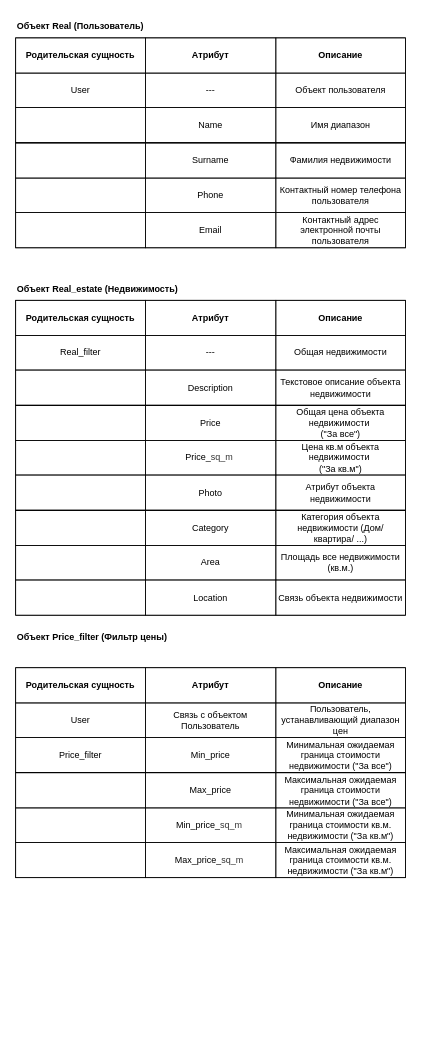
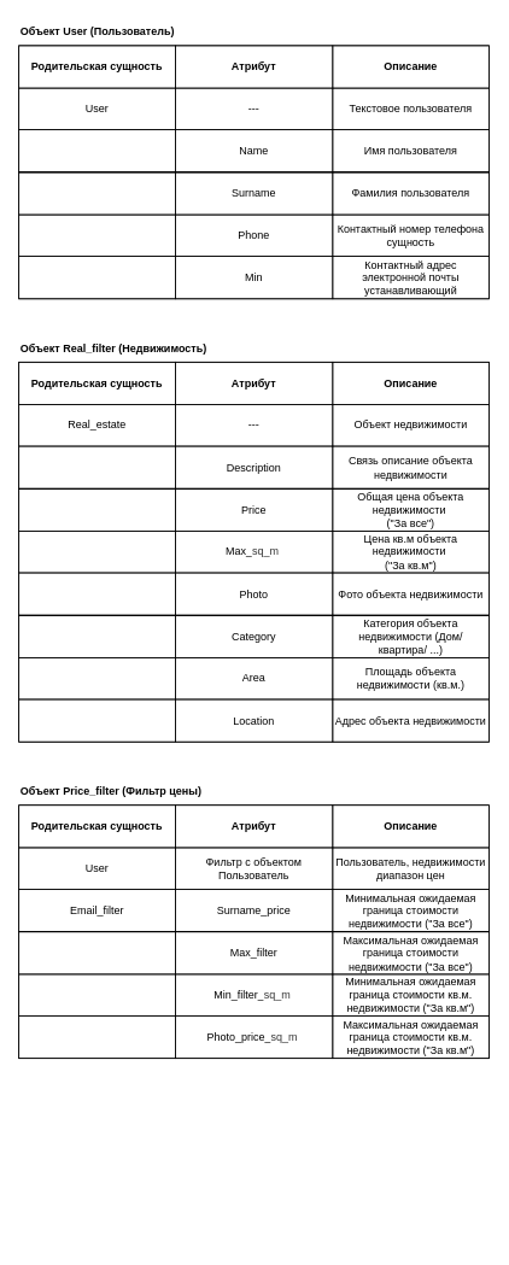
- <mxCell id="15" value="Объект Real (Пользователь)" style="text;html=1;align=left;verticalAlign=middle;resizable=0;points=[];autosize=1;strokeColor=none;fillColor=none;fontStyle=1" parent="1" vertex="1"><mxGeometry x="20" y="20" width="180" height="30" as="geometry" /></mxCell>
+ <mxCell id="15" value="Объект User (Пользователь)" style="text;html=1;align=left;verticalAlign=middle;resizable=0;points=[];autosize=1;strokeColor=none;fillColor=none;fontStyle=1" parent="1" vertex="1"><mxGeometry x="20" y="20" width="180" height="30" as="geometry" /></mxCell>
- <mxCell id="10" value="Объект пользователя" style="connectable=0;recursiveResize=0;strokeColor=inherit;fillColor=none;align=center;whiteSpace=wrap;html=1;" parent="7" vertex="1"><mxGeometry x="347" width="173" height="46" as="geometry"><mxRectangle width="173" height="46" as="alternateBounds" /></mxGeometry></mxCell>
+ <mxCell id="10" value="Текстовое пользователя" style="connectable=0;recursiveResize=0;strokeColor=inherit;fillColor=none;align=center;whiteSpace=wrap;html=1;" parent="7" vertex="1"><mxGeometry x="347" width="173" height="46" as="geometry"><mxRectangle width="173" height="46" as="alternateBounds" /></mxGeometry></mxCell>
- <mxCell id="14" value="Имя диапазон" style="connectable=0;recursiveResize=0;strokeColor=inherit;fillColor=none;align=center;whiteSpace=wrap;html=1;" parent="11" vertex="1"><mxGeometry x="347" width="173" height="47" as="geometry"><mxRectangle width="173" height="47" as="alternateBounds" /></mxGeometry></mxCell>
+ <mxCell id="14" value="Имя пользователя" style="connectable=0;recursiveResize=0;strokeColor=inherit;fillColor=none;align=center;whiteSpace=wrap;html=1;" parent="11" vertex="1"><mxGeometry x="347" width="173" height="47" as="geometry"><mxRectangle width="173" height="47" as="alternateBounds" /></mxGeometry></mxCell>
- <mxCell id="20" value="Фамилия недвижимости" style="connectable=0;recursiveResize=0;strokeColor=inherit;fillColor=none;align=center;whiteSpace=wrap;html=1;" parent="17" vertex="1"><mxGeometry x="347" width="173" height="47" as="geometry"><mxRectangle width="173" height="47" as="alternateBounds" /></mxGeometry></mxCell>
+ <mxCell id="20" value="Фамилия пользователя" style="connectable=0;recursiveResize=0;strokeColor=inherit;fillColor=none;align=center;whiteSpace=wrap;html=1;" parent="17" vertex="1"><mxGeometry x="347" width="173" height="47" as="geometry"><mxRectangle width="173" height="47" as="alternateBounds" /></mxGeometry></mxCell>
- <mxCell id="24" value="Контактный номер телефона пользователя" style="connectable=0;recursiveResize=0;strokeColor=inherit;fillColor=none;align=center;whiteSpace=wrap;html=1;" parent="21" vertex="1"><mxGeometry x="347" width="173" height="46" as="geometry"><mxRectangle width="173" height="46" as="alternateBounds" /></mxGeometry></mxCell>
+ <mxCell id="24" value="Контактный номер телефона сущность" style="connectable=0;recursiveResize=0;strokeColor=inherit;fillColor=none;align=center;whiteSpace=wrap;html=1;" parent="21" vertex="1"><mxGeometry x="347" width="173" height="46" as="geometry"><mxRectangle width="173" height="46" as="alternateBounds" /></mxGeometry></mxCell>
- <mxCell id="27" value="Email" style="connectable=0;recursiveResize=0;strokeColor=inherit;fillColor=none;align=center;whiteSpace=wrap;html=1;" parent="25" vertex="1"><mxGeometry x="173" width="174" height="47" as="geometry"><mxRectangle width="174" height="47" as="alternateBounds" /></mxGeometry></mxCell>
+ <mxCell id="27" value="Min" style="connectable=0;recursiveResize=0;strokeColor=inherit;fillColor=none;align=center;whiteSpace=wrap;html=1;" parent="25" vertex="1"><mxGeometry x="173" width="174" height="47" as="geometry"><mxRectangle width="174" height="47" as="alternateBounds" /></mxGeometry></mxCell>
- <mxCell id="28" value="Контактный адрес электронной почты пользователя" style="connectable=0;recursiveResize=0;strokeColor=inherit;fillColor=none;align=center;whiteSpace=wrap;html=1;" parent="25" vertex="1"><mxGeometry x="347" width="173" height="47" as="geometry"><mxRectangle width="173" height="47" as="alternateBounds" /></mxGeometry></mxCell>
+ <mxCell id="28" value="Контактный адрес электронной почты устанавливающий" style="connectable=0;recursiveResize=0;strokeColor=inherit;fillColor=none;align=center;whiteSpace=wrap;html=1;" parent="25" vertex="1"><mxGeometry x="347" width="173" height="47" as="geometry"><mxRectangle width="173" height="47" as="alternateBounds" /></mxGeometry></mxCell>
- <mxCell id="42" value="Объект Real_estate (Недвижимость)" style="text;html=1;align=left;verticalAlign=middle;resizable=0;points=[];autosize=1;strokeColor=none;fillColor=none;fontStyle=1" parent="1" vertex="1"><mxGeometry x="20" y="370" width="230" height="30" as="geometry" /></mxCell>
+ <mxCell id="42" value="Объект Real_filter (Недвижимость)" style="text;html=1;align=left;verticalAlign=middle;resizable=0;points=[];autosize=1;strokeColor=none;fillColor=none;fontStyle=1" parent="1" vertex="1"><mxGeometry x="20" y="370" width="230" height="30" as="geometry" /></mxCell>
- <mxCell id="35" value="Real_filter" style="connectable=0;recursiveResize=0;strokeColor=inherit;fillColor=none;align=center;whiteSpace=wrap;html=1;" parent="34" vertex="1"><mxGeometry width="173" height="46" as="geometry"><mxRectangle width="173" height="46" as="alternateBounds" /></mxGeometry></mxCell>
+ <mxCell id="35" value="Real_estate" style="connectable=0;recursiveResize=0;strokeColor=inherit;fillColor=none;align=center;whiteSpace=wrap;html=1;" parent="34" vertex="1"><mxGeometry width="173" height="46" as="geometry"><mxRectangle width="173" height="46" as="alternateBounds" /></mxGeometry></mxCell>
- <mxCell id="37" value="Общая недвижимости" style="connectable=0;recursiveResize=0;strokeColor=inherit;fillColor=none;align=center;whiteSpace=wrap;html=1;" parent="34" vertex="1"><mxGeometry x="347" width="173" height="46" as="geometry"><mxRectangle width="173" height="46" as="alternateBounds" /></mxGeometry></mxCell>
+ <mxCell id="37" value="Объект недвижимости" style="connectable=0;recursiveResize=0;strokeColor=inherit;fillColor=none;align=center;whiteSpace=wrap;html=1;" parent="34" vertex="1"><mxGeometry x="347" width="173" height="46" as="geometry"><mxRectangle width="173" height="46" as="alternateBounds" /></mxGeometry></mxCell>
- <mxCell id="41" value="Текстовое описание объекта недвижимости" style="connectable=0;recursiveResize=0;strokeColor=inherit;fillColor=none;align=center;whiteSpace=wrap;html=1;" parent="38" vertex="1"><mxGeometry x="347" width="173" height="47" as="geometry"><mxRectangle width="173" height="47" as="alternateBounds" /></mxGeometry></mxCell>
+ <mxCell id="41" value="Связь описание объекта недвижимости" style="connectable=0;recursiveResize=0;strokeColor=inherit;fillColor=none;align=center;whiteSpace=wrap;html=1;" parent="38" vertex="1"><mxGeometry x="347" width="173" height="47" as="geometry"><mxRectangle width="173" height="47" as="alternateBounds" /></mxGeometry></mxCell>
- <mxCell id="50" value="&lt;div style=&quot;text-align: start;&quot;&gt;&lt;span style=&quot;background-color: initial;&quot;&gt;Price_&lt;/span&gt;&lt;font color=&quot;#333333&quot;&gt;&lt;span style=&quot;background-color: rgb(255, 255, 255);&quot;&gt;sq_m&lt;/span&gt;&lt;/font&gt;&lt;span style=&quot;background-color: initial;&quot;&gt;&amp;nbsp;&lt;/span&gt;&lt;/div&gt;" style="connectable=0;recursiveResize=0;strokeColor=inherit;fillColor=none;align=center;whiteSpace=wrap;html=1;" parent="48" vertex="1"><mxGeometry x="173" width="174" height="46" as="geometry"><mxRectangle width="174" height="46" as="alternateBounds" /></mxGeometry></mxCell>
+ <mxCell id="50" value="&lt;div style=&quot;text-align: start;&quot;&gt;&lt;span style=&quot;background-color: initial;&quot;&gt;Max_&lt;/span&gt;&lt;font color=&quot;#333333&quot;&gt;&lt;span style=&quot;background-color: rgb(255, 255, 255);&quot;&gt;sq_m&lt;/span&gt;&lt;/font&gt;&lt;span style=&quot;background-color: initial;&quot;&gt;&amp;nbsp;&lt;/span&gt;&lt;/div&gt;" style="connectable=0;recursiveResize=0;strokeColor=inherit;fillColor=none;align=center;whiteSpace=wrap;html=1;" parent="48" vertex="1"><mxGeometry x="173" width="174" height="46" as="geometry"><mxRectangle width="174" height="46" as="alternateBounds" /></mxGeometry></mxCell>
- <mxCell id="55" value="Атрибут объекта недвижимости" style="connectable=0;recursiveResize=0;strokeColor=inherit;fillColor=none;align=center;whiteSpace=wrap;html=1;" parent="52" vertex="1"><mxGeometry x="347" width="173" height="47" as="geometry"><mxRectangle width="173" height="47" as="alternateBounds" /></mxGeometry></mxCell>
+ <mxCell id="55" value="Фото объекта недвижимости" style="connectable=0;recursiveResize=0;strokeColor=inherit;fillColor=none;align=center;whiteSpace=wrap;html=1;" parent="52" vertex="1"><mxGeometry x="347" width="173" height="47" as="geometry"><mxRectangle width="173" height="47" as="alternateBounds" /></mxGeometry></mxCell>
- <mxCell id="91" value="Площадь все недвижимости (кв.м.)" style="connectable=0;recursiveResize=0;strokeColor=inherit;fillColor=none;align=center;whiteSpace=wrap;html=1;" parent="88" vertex="1"><mxGeometry x="347" width="173" height="46" as="geometry"><mxRectangle width="173" height="46" as="alternateBounds" /></mxGeometry></mxCell>
+ <mxCell id="91" value="Площадь объекта недвижимости (кв.м.)" style="connectable=0;recursiveResize=0;strokeColor=inherit;fillColor=none;align=center;whiteSpace=wrap;html=1;" parent="88" vertex="1"><mxGeometry x="347" width="173" height="46" as="geometry"><mxRectangle width="173" height="46" as="alternateBounds" /></mxGeometry></mxCell>
- <mxCell id="95" value="Связь объекта недвижимости" style="connectable=0;recursiveResize=0;strokeColor=inherit;fillColor=none;align=center;whiteSpace=wrap;html=1;" parent="92" vertex="1"><mxGeometry x="347" width="173" height="47" as="geometry"><mxRectangle width="173" height="47" as="alternateBounds" /></mxGeometry></mxCell>
+ <mxCell id="95" value="Адрес объекта недвижимости" style="connectable=0;recursiveResize=0;strokeColor=inherit;fillColor=none;align=center;whiteSpace=wrap;html=1;" parent="92" vertex="1"><mxGeometry x="347" width="173" height="47" as="geometry"><mxRectangle width="173" height="47" as="alternateBounds" /></mxGeometry></mxCell>
- <mxCell id="56" value="Объект Price_filter (Фильтр цены)" style="text;html=1;align=left;verticalAlign=middle;resizable=0;points=[];autosize=1;strokeColor=none;fillColor=none;fontStyle=1" parent="1" vertex="1"><mxGeometry x="20" y="835" width="210" height="30" as="geometry" /></mxCell>
+ <mxCell id="56" value="Объект Price_filter (Фильтр цены)" style="text;html=1;align=left;verticalAlign=middle;resizable=0;points=[];autosize=1;strokeColor=none;fillColor=none;fontStyle=1" parent="1" vertex="1"><mxGeometry x="20" y="860" width="210" height="30" as="geometry" /></mxCell>
- <mxCell id="64" value="Связь с объектом Пользователь" style="connectable=0;recursiveResize=0;strokeColor=inherit;fillColor=none;align=center;whiteSpace=wrap;html=1;" parent="62" vertex="1"><mxGeometry x="173" width="174" height="46" as="geometry"><mxRectangle width="174" height="46" as="alternateBounds" /></mxGeometry></mxCell>
+ <mxCell id="64" value="Фильтр с объектом Пользователь" style="connectable=0;recursiveResize=0;strokeColor=inherit;fillColor=none;align=center;whiteSpace=wrap;html=1;" parent="62" vertex="1"><mxGeometry x="173" width="174" height="46" as="geometry"><mxRectangle width="174" height="46" as="alternateBounds" /></mxGeometry></mxCell>
- <mxCell id="65" value="Пользователь, устанавливающий диапазон цен" style="connectable=0;recursiveResize=0;strokeColor=inherit;fillColor=none;align=center;whiteSpace=wrap;html=1;" parent="62" vertex="1"><mxGeometry x="347" width="173" height="46" as="geometry"><mxRectangle width="173" height="46" as="alternateBounds" /></mxGeometry></mxCell>
+ <mxCell id="65" value="Пользователь, недвижимости диапазон цен" style="connectable=0;recursiveResize=0;strokeColor=inherit;fillColor=none;align=center;whiteSpace=wrap;html=1;" parent="62" vertex="1"><mxGeometry x="347" width="173" height="46" as="geometry"><mxRectangle width="173" height="46" as="alternateBounds" /></mxGeometry></mxCell>
- <mxCell id="67" value="Price_filter" style="connectable=0;recursiveResize=0;strokeColor=inherit;fillColor=none;align=center;whiteSpace=wrap;html=1;" parent="66" vertex="1"><mxGeometry width="173" height="47" as="geometry"><mxRectangle width="173" height="47" as="alternateBounds" /></mxGeometry></mxCell>
+ <mxCell id="67" value="Email_filter" style="connectable=0;recursiveResize=0;strokeColor=inherit;fillColor=none;align=center;whiteSpace=wrap;html=1;" parent="66" vertex="1"><mxGeometry width="173" height="47" as="geometry"><mxRectangle width="173" height="47" as="alternateBounds" /></mxGeometry></mxCell>
- <mxCell id="68" value="Min_price" style="connectable=0;recursiveResize=0;strokeColor=inherit;fillColor=none;align=center;whiteSpace=wrap;html=1;" parent="66" vertex="1"><mxGeometry x="173" width="174" height="47" as="geometry"><mxRectangle width="174" height="47" as="alternateBounds" /></mxGeometry></mxCell>
+ <mxCell id="68" value="Surname_price" style="connectable=0;recursiveResize=0;strokeColor=inherit;fillColor=none;align=center;whiteSpace=wrap;html=1;" parent="66" vertex="1"><mxGeometry x="173" width="174" height="47" as="geometry"><mxRectangle width="174" height="47" as="alternateBounds" /></mxGeometry></mxCell>
- <mxCell id="73" value="Max_price" style="connectable=0;recursiveResize=0;strokeColor=inherit;fillColor=none;align=center;whiteSpace=wrap;html=1;" parent="71" vertex="1"><mxGeometry x="173" width="174" height="47" as="geometry"><mxRectangle width="174" height="47" as="alternateBounds" /></mxGeometry></mxCell>
+ <mxCell id="73" value="Max_filter" style="connectable=0;recursiveResize=0;strokeColor=inherit;fillColor=none;align=center;whiteSpace=wrap;html=1;" parent="71" vertex="1"><mxGeometry x="173" width="174" height="47" as="geometry"><mxRectangle width="174" height="47" as="alternateBounds" /></mxGeometry></mxCell>
- <mxCell id="77" value="Min_price&lt;span style=&quot;text-align: start; background-color: initial;&quot;&gt;_&lt;/span&gt;&lt;font style=&quot;text-align: start;&quot; color=&quot;#333333&quot;&gt;&lt;span style=&quot;background-color: rgb(255, 255, 255);&quot;&gt;sq_m&lt;/span&gt;&lt;/font&gt;&lt;span style=&quot;text-align: start; background-color: initial;&quot;&gt;&amp;nbsp;&lt;/span&gt;" style="connectable=0;recursiveResize=0;strokeColor=inherit;fillColor=none;align=center;whiteSpace=wrap;html=1;" parent="75" vertex="1"><mxGeometry x="173" width="174" height="46" as="geometry"><mxRectangle width="174" height="46" as="alternateBounds" /></mxGeometry></mxCell>
+ <mxCell id="77" value="Min_filter&lt;span style=&quot;text-align: start; background-color: initial;&quot;&gt;_&lt;/span&gt;&lt;font style=&quot;text-align: start;&quot; color=&quot;#333333&quot;&gt;&lt;span style=&quot;background-color: rgb(255, 255, 255);&quot;&gt;sq_m&lt;/span&gt;&lt;/font&gt;&lt;span style=&quot;text-align: start; background-color: initial;&quot;&gt;&amp;nbsp;&lt;/span&gt;" style="connectable=0;recursiveResize=0;strokeColor=inherit;fillColor=none;align=center;whiteSpace=wrap;html=1;" parent="75" vertex="1"><mxGeometry x="173" width="174" height="46" as="geometry"><mxRectangle width="174" height="46" as="alternateBounds" /></mxGeometry></mxCell>
- <mxCell id="81" value="&lt;span style=&quot;text-align: start; background-color: initial;&quot;&gt;Max_price_&lt;/span&gt;&lt;font style=&quot;text-align: start;&quot; color=&quot;#333333&quot;&gt;&lt;span style=&quot;background-color: rgb(255, 255, 255);&quot;&gt;sq_m&lt;/span&gt;&lt;/font&gt;&lt;span style=&quot;text-align: start; background-color: initial;&quot;&gt;&amp;nbsp;&lt;/span&gt;" style="connectable=0;recursiveResize=0;strokeColor=inherit;fillColor=none;align=center;whiteSpace=wrap;html=1;" parent="79" vertex="1"><mxGeometry x="173" width="174" height="47" as="geometry"><mxRectangle width="174" height="47" as="alternateBounds" /></mxGeometry></mxCell>
+ <mxCell id="81" value="&lt;span style=&quot;text-align: start; background-color: initial;&quot;&gt;Photo_price_&lt;/span&gt;&lt;font style=&quot;text-align: start;&quot; color=&quot;#333333&quot;&gt;&lt;span style=&quot;background-color: rgb(255, 255, 255);&quot;&gt;sq_m&lt;/span&gt;&lt;/font&gt;&lt;span style=&quot;text-align: start; background-color: initial;&quot;&gt;&amp;nbsp;&lt;/span&gt;" style="connectable=0;recursiveResize=0;strokeColor=inherit;fillColor=none;align=center;whiteSpace=wrap;html=1;" parent="79" vertex="1"><mxGeometry x="173" width="174" height="47" as="geometry"><mxRectangle width="174" height="47" as="alternateBounds" /></mxGeometry></mxCell>
